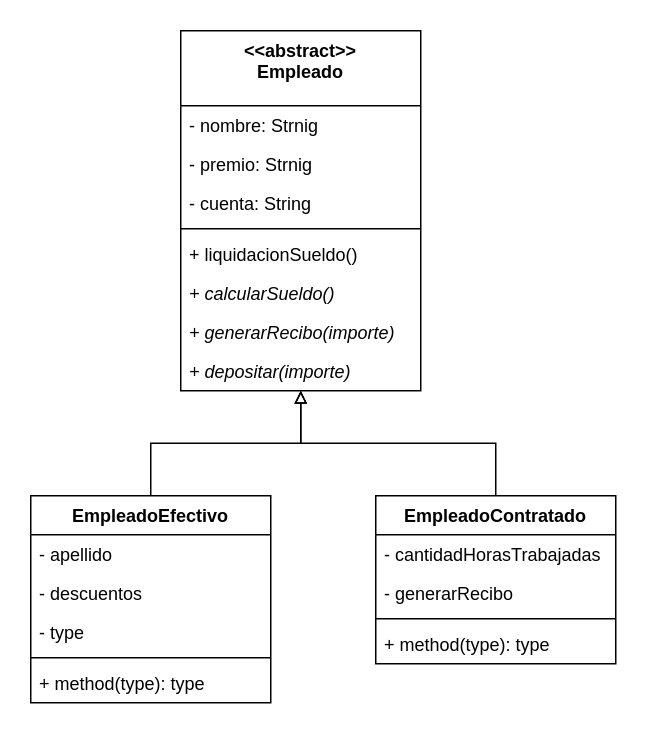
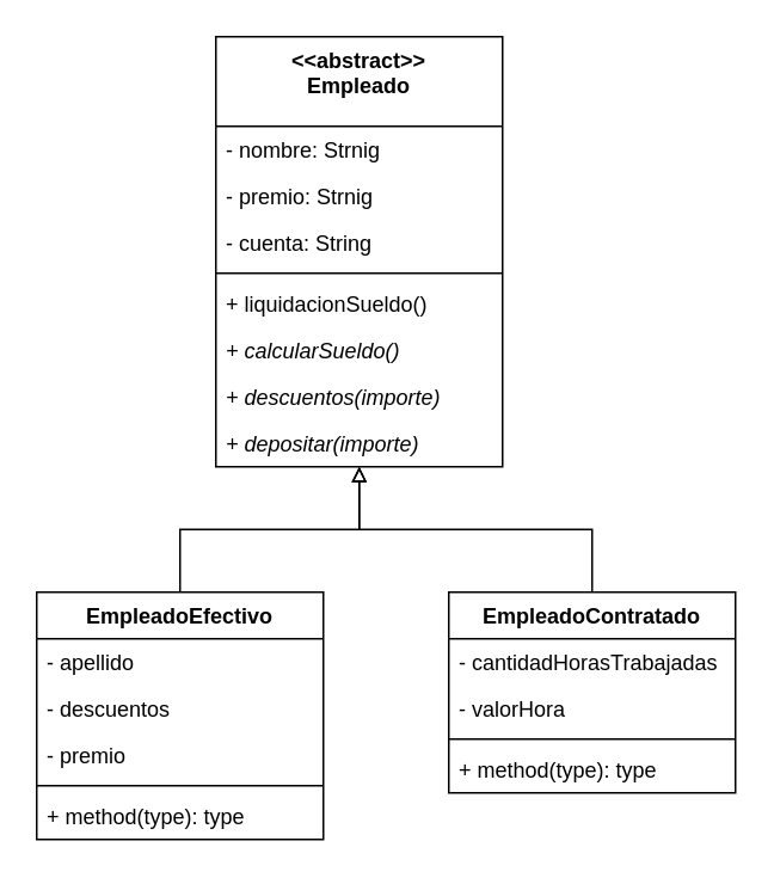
- <mxCell id="9" value="+ generarRecibo(importe)" style="text;strokeColor=none;fillColor=none;align=left;verticalAlign=top;spacingLeft=4;spacingRight=4;overflow=hidden;rotatable=0;points=[[0,0.5],[1,0.5]];portConstraint=eastwest;fontStyle=2" vertex="1" parent="2"><mxGeometry y="188" width="160" height="26" as="geometry" /></mxCell>
+ <mxCell id="9" value="+ descuentos(importe)" style="text;strokeColor=none;fillColor=none;align=left;verticalAlign=top;spacingLeft=4;spacingRight=4;overflow=hidden;rotatable=0;points=[[0,0.5],[1,0.5]];portConstraint=eastwest;fontStyle=2" vertex="1" parent="2"><mxGeometry y="188" width="160" height="26" as="geometry" /></mxCell>
- <mxCell id="21" value="- generarRecibo" style="text;strokeColor=none;fillColor=none;align=left;verticalAlign=top;spacingLeft=4;spacingRight=4;overflow=hidden;rotatable=0;points=[[0,0.5],[1,0.5]];portConstraint=eastwest;" vertex="1" parent="19"><mxGeometry y="52" width="160" height="26" as="geometry" /></mxCell>
+ <mxCell id="21" value="- valorHora" style="text;strokeColor=none;fillColor=none;align=left;verticalAlign=top;spacingLeft=4;spacingRight=4;overflow=hidden;rotatable=0;points=[[0,0.5],[1,0.5]];portConstraint=eastwest;" vertex="1" parent="19"><mxGeometry y="52" width="160" height="26" as="geometry" /></mxCell>
- <mxCell id="15" value="- type" style="text;strokeColor=none;fillColor=none;align=left;verticalAlign=top;spacingLeft=4;spacingRight=4;overflow=hidden;rotatable=0;points=[[0,0.5],[1,0.5]];portConstraint=eastwest;" vertex="1" parent="12"><mxGeometry y="78" width="160" height="26" as="geometry" /></mxCell>
+ <mxCell id="15" value="- premio" style="text;strokeColor=none;fillColor=none;align=left;verticalAlign=top;spacingLeft=4;spacingRight=4;overflow=hidden;rotatable=0;points=[[0,0.5],[1,0.5]];portConstraint=eastwest;" vertex="1" parent="12"><mxGeometry y="78" width="160" height="26" as="geometry" /></mxCell>
